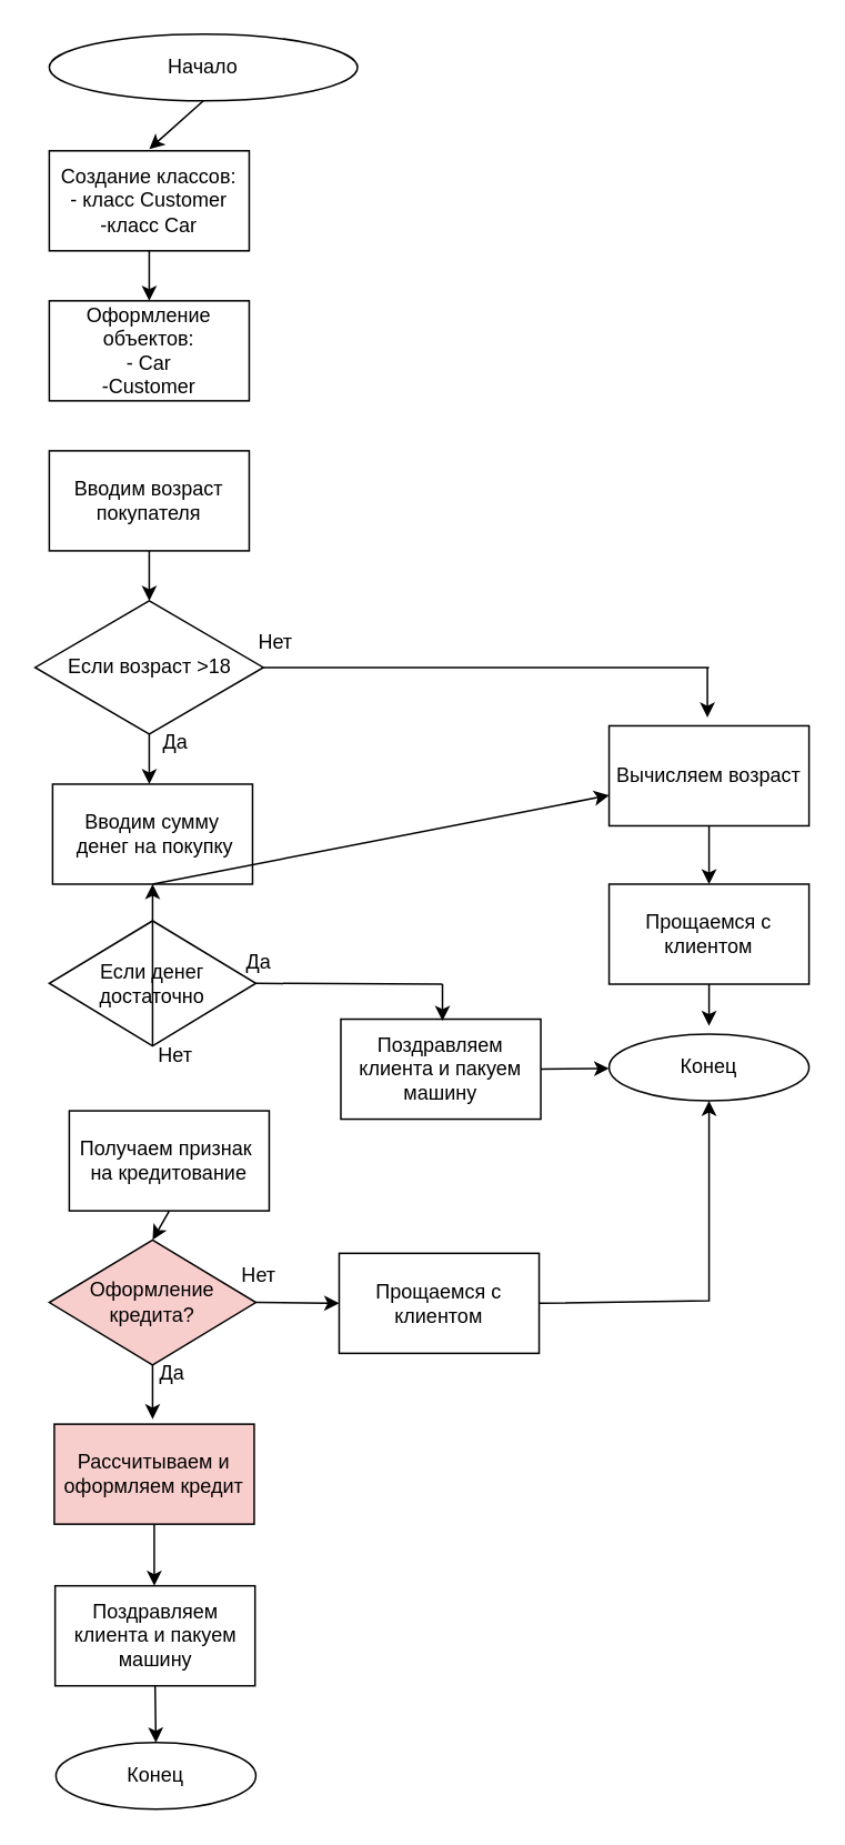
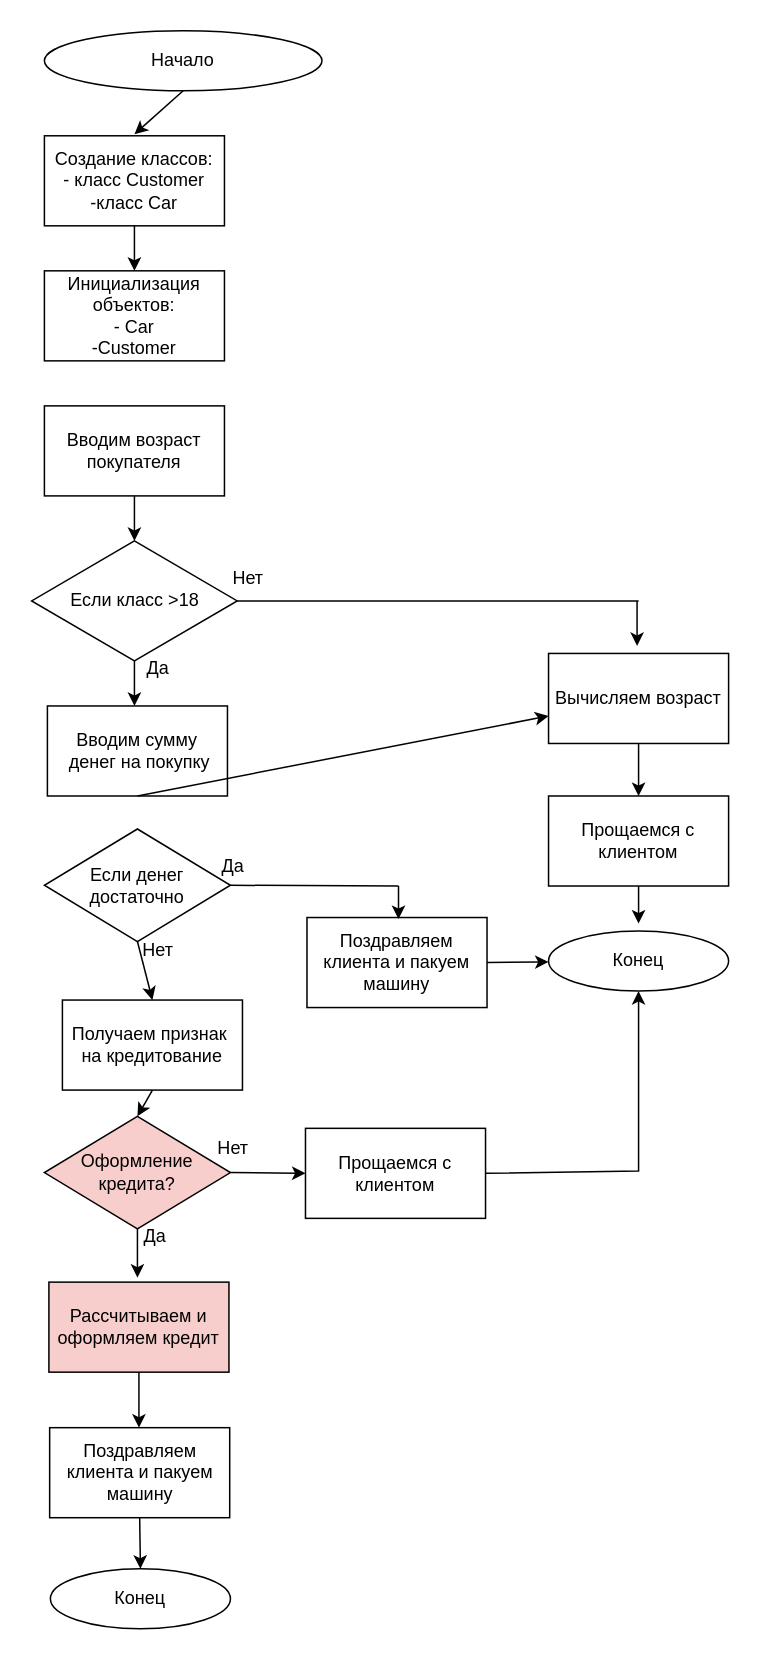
- <mxCell id="6" value="Оформление&lt;br&gt;объектов:&lt;br&gt;- Car&lt;br&gt;-Customer" style="rounded=0;whiteSpace=wrap;html=1;" vertex="1" parent="1"><mxGeometry x="29" y="180" width="120" height="60" as="geometry" /></mxCell>
+ <mxCell id="6" value="Инициализация&lt;br&gt;объектов:&lt;br&gt;- Car&lt;br&gt;-Customer" style="rounded=0;whiteSpace=wrap;html=1;" vertex="1" parent="1"><mxGeometry x="29" y="180" width="120" height="60" as="geometry" /></mxCell>
- <mxCell id="9" value="Если возраст &amp;gt;18" style="rhombus;whiteSpace=wrap;html=1;" vertex="1" parent="1"><mxGeometry x="20.5" y="360" width="137" height="80" as="geometry" /></mxCell>
+ <mxCell id="9" value="Если класс &amp;gt;18" style="rhombus;whiteSpace=wrap;html=1;" vertex="1" parent="1"><mxGeometry x="20.5" y="360" width="137" height="80" as="geometry" /></mxCell>
- <mxCell id="43" value="" style="endArrow=classic;html=1;rounded=0;exitX=0.5;exitY=1;exitDx=0;exitDy=0;" edge="1" parent="1" source="19" target="27"><mxGeometry width="50" height="50" relative="1" as="geometry"><mxPoint x="15" y="630" as="sourcePoint" /><mxPoint x="155" y="670" as="targetPoint" /></mxGeometry></mxCell>
+ <mxCell id="43" value="" style="endArrow=classic;html=1;rounded=0;entryX=0.5;entryY=0;entryDx=0;entryDy=0;exitX=0.5;exitY=1;exitDx=0;exitDy=0;" edge="1" parent="1" source="19" target="41"><mxGeometry width="50" height="50" relative="1" as="geometry"><mxPoint x="15" y="630" as="sourcePoint" /><mxPoint x="155" y="670" as="targetPoint" /></mxGeometry></mxCell>
